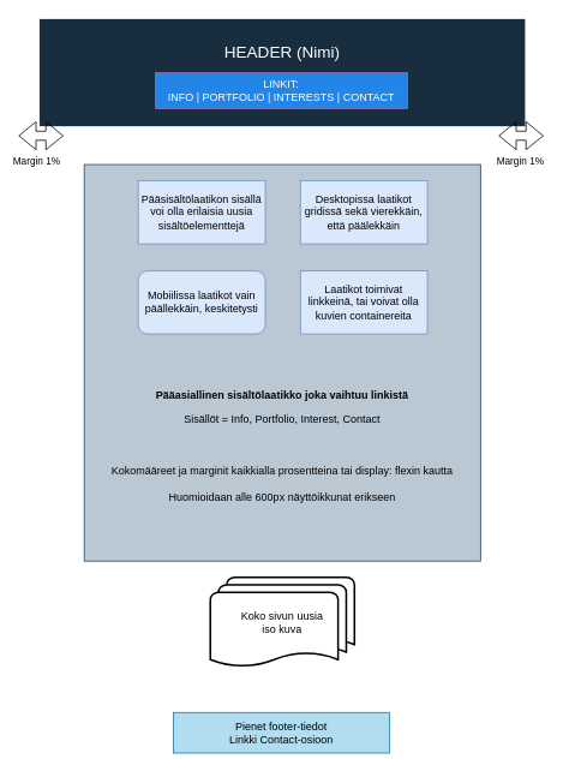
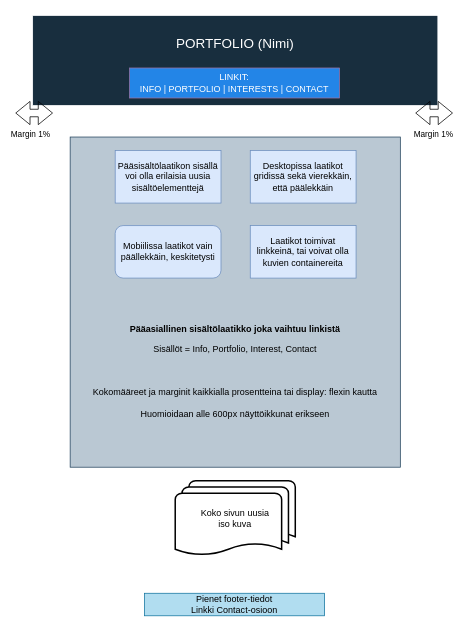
- <mxCell id="2" value="&lt;font style=&quot;font-size: 18px;&quot;&gt;HEADER (Nimi)&lt;br&gt;&lt;br&gt;Linkit&lt;br&gt;&lt;/font&gt;" style="rounded=0;whiteSpace=wrap;html=1;labelBackgroundColor=none;fillColor=#182E3E;strokeColor=#FFFFFF;fontColor=#FFFFFF;" vertex="1" parent="1"><mxGeometry x="43" y="20" width="540" height="120" as="geometry" /></mxCell>
+ <mxCell id="2" value="&lt;font style=&quot;font-size: 18px;&quot;&gt;PORTFOLIO (Nimi)&lt;br&gt;&lt;br&gt;Linkit&lt;br&gt;&lt;/font&gt;" style="rounded=0;whiteSpace=wrap;html=1;labelBackgroundColor=none;fillColor=#182E3E;strokeColor=#FFFFFF;fontColor=#FFFFFF;" vertex="1" parent="1"><mxGeometry x="43" y="20" width="540" height="120" as="geometry" /></mxCell>
- <mxCell id="5" value="LINKIT:&lt;br&gt;INFO | PORTFOLIO | INTERESTS | CONTACT" style="rounded=0;whiteSpace=wrap;html=1;labelBackgroundColor=none;fillColor=#2385E7;strokeColor=#9673a6;fillStyle=auto;fontColor=#FFFFFF;" vertex="1" parent="1"><mxGeometry x="172" y="80" width="280" height="40" as="geometry" /></mxCell>
+ <mxCell id="5" value="LINKIT:&lt;br&gt;INFO | PORTFOLIO | INTERESTS | CONTACT" style="rounded=0;whiteSpace=wrap;html=1;labelBackgroundColor=none;fillColor=#2385E7;strokeColor=#9673a6;fillStyle=auto;fontColor=#FFFFFF;" vertex="1" parent="1"><mxGeometry x="172" y="90" width="280" height="40" as="geometry" /></mxCell>
- <mxCell id="8" value="Pienet footer-tiedot&lt;br&gt;Linkki Contact-osioon" style="rounded=0;whiteSpace=wrap;html=1;fillColor=#b1ddf0;strokeColor=#10739e;" vertex="1" parent="1"><mxGeometry x="192" y="790" width="240" height="45" as="geometry" /></mxCell>
+ <mxCell id="8" value="Pienet footer-tiedot&lt;br&gt;Linkki Contact-osioon" style="rounded=0;whiteSpace=wrap;html=1;fillColor=#b1ddf0;strokeColor=#10739e;" vertex="1" parent="1"><mxGeometry x="192" y="790" width="240" height="30" as="geometry" /></mxCell>
